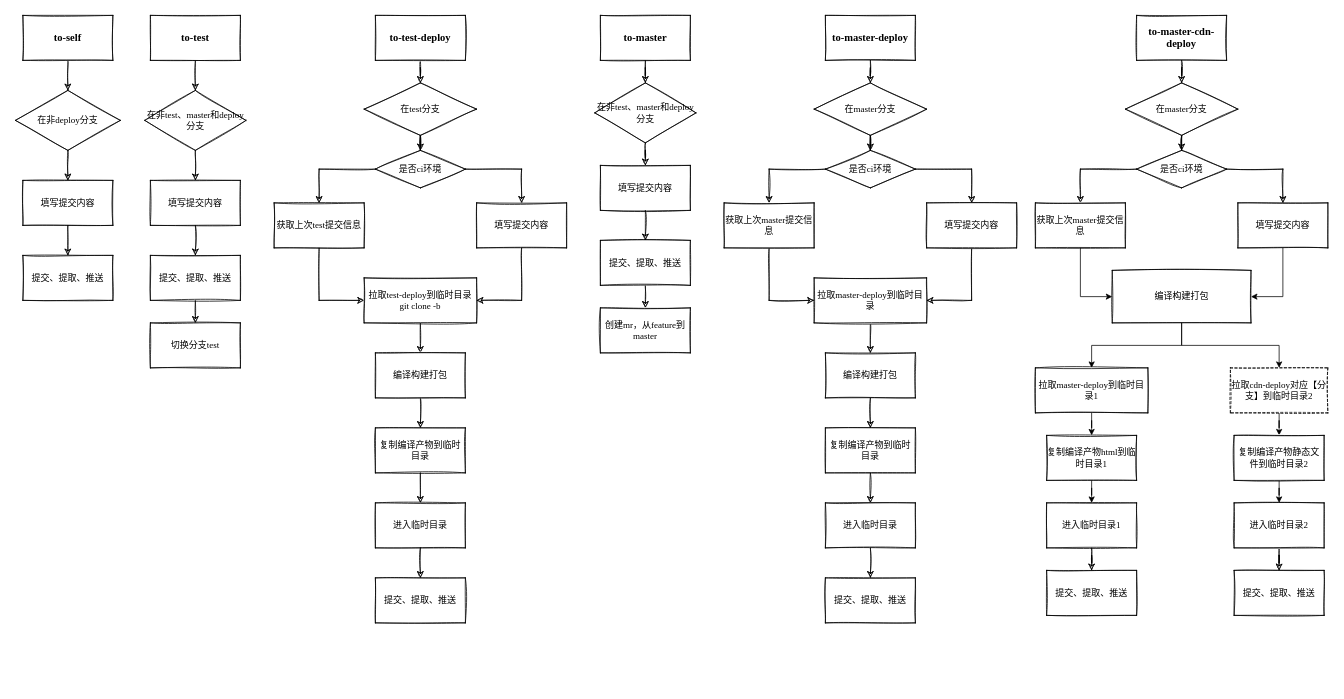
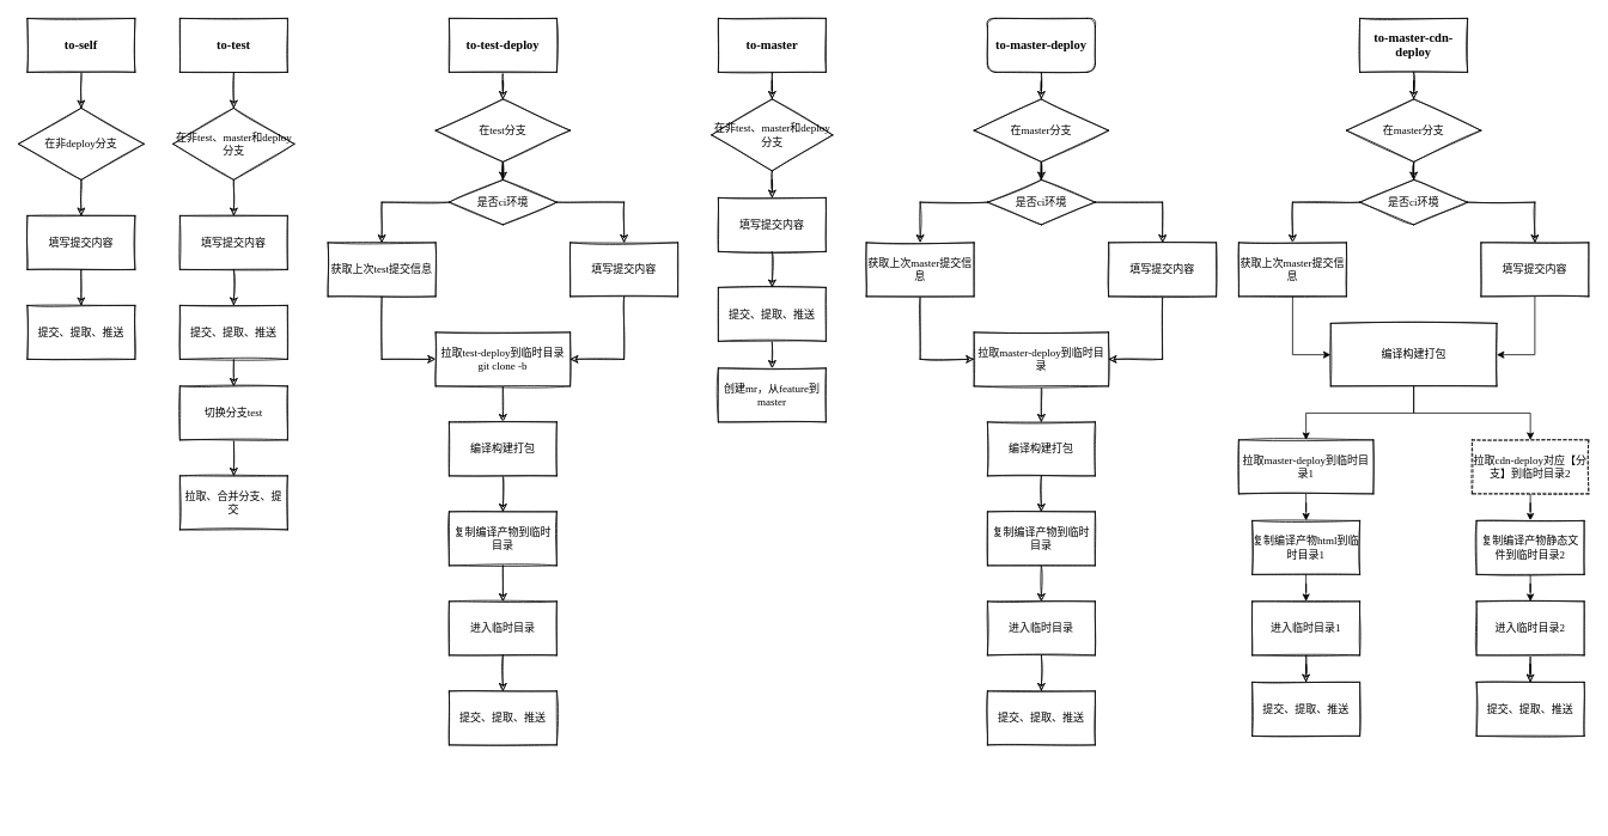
- <mxCell id="40" value="&lt;font style=&quot;font-size: 14px&quot;&gt;&lt;b&gt;to-master-deploy&lt;br&gt;&lt;/b&gt;&lt;/font&gt;" style="rounded=0;whiteSpace=wrap;html=1;sketch=1;fontFamily=Comic Sans MS;verticalAlign=middle;horizontal=1;labelBorderColor=none;" parent="1" vertex="1"><mxGeometry x="1100" y="20" width="120" height="60" as="geometry" /></mxCell>
+ <mxCell id="40" value="&lt;font style=&quot;font-size: 14px&quot;&gt;&lt;b&gt;to-master-deploy&lt;br&gt;&lt;/b&gt;&lt;/font&gt;" style="whiteSpace=wrap;html=1;sketch=1;fontFamily=Comic Sans MS;verticalAlign=middle;horizontal=1;labelBorderColor=none;rounded=1;" parent="1" vertex="1"><mxGeometry x="1100" y="20" width="120" height="60" as="geometry" /></mxCell>
+ <mxCell id="14" value="" style="edgeStyle=orthogonalEdgeStyle;rounded=0;orthogonalLoop=1;jettySize=auto;html=1;sketch=1;fontFamily=Comic Sans MS;verticalAlign=middle;horizontal=1;labelBorderColor=none;" parent="1" source="15" target="13" edge="1"><mxGeometry relative="1" as="geometry" /></mxCell>
+ <mxCell id="13" value="拉取、合并分支、提交" style="rounded=0;whiteSpace=wrap;html=1;sketch=1;fontFamily=Comic Sans MS;verticalAlign=middle;horizontal=1;labelBorderColor=none;" parent="1" vertex="1"><mxGeometry x="200" y="530" width="120" height="60" as="geometry" /></mxCell>
